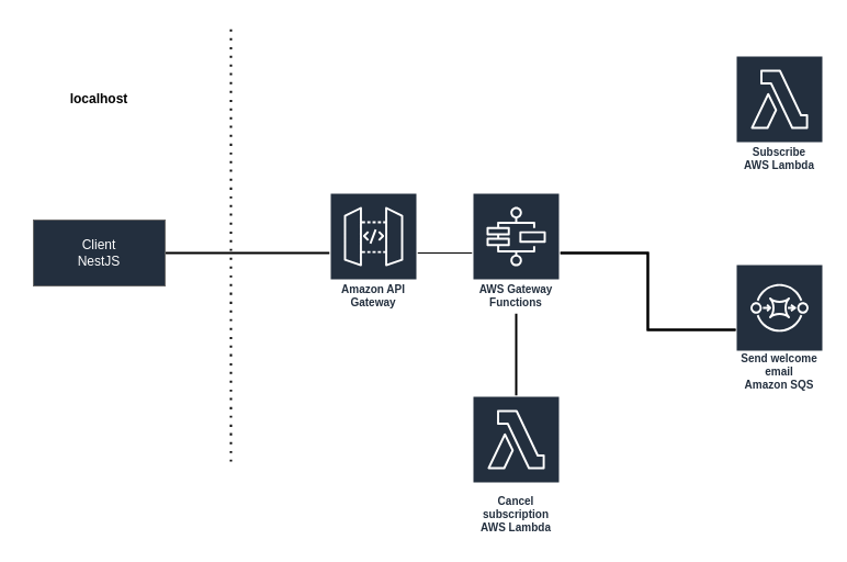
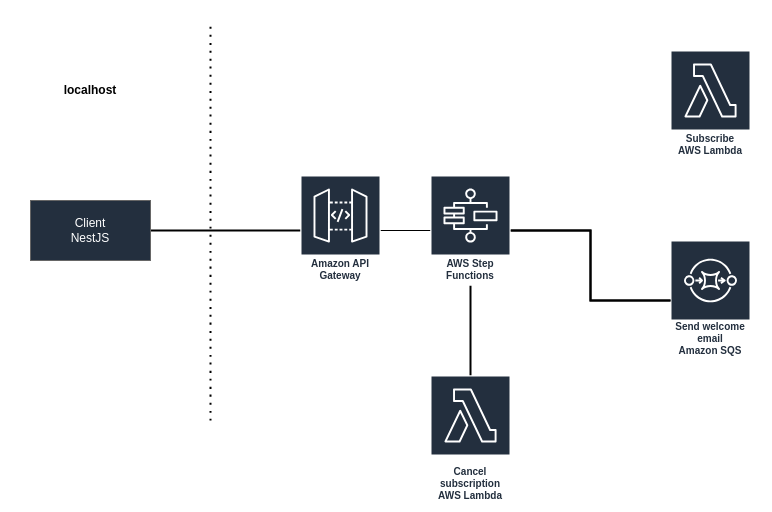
- <mxCell id="14" value="AWS Gateway Functions" style="outlineConnect=0;fontColor=#232F3E;gradientColor=none;strokeColor=#ffffff;fillColor=#232F3E;dashed=0;verticalLabelPosition=middle;verticalAlign=bottom;align=center;html=1;whiteSpace=wrap;fontSize=10;fontStyle=1;spacing=3;shape=mxgraph.aws4.productIcon;prIcon=mxgraph.aws4.step_functions;" vertex="1" parent="1"><mxGeometry x="430" y="175" width="80" height="110" as="geometry" /></mxCell>
+ <mxCell id="14" value="AWS Step Functions" style="outlineConnect=0;fontColor=#232F3E;gradientColor=none;strokeColor=#ffffff;fillColor=#232F3E;dashed=0;verticalLabelPosition=middle;verticalAlign=bottom;align=center;html=1;whiteSpace=wrap;fontSize=10;fontStyle=1;spacing=3;shape=mxgraph.aws4.productIcon;prIcon=mxgraph.aws4.step_functions;" vertex="1" parent="1"><mxGeometry x="430" y="175" width="80" height="110" as="geometry" /></mxCell>
- <mxCell id="9" value="Cancel subscription AWS Lambda" style="outlineConnect=0;fontColor=#232F3E;gradientColor=none;strokeColor=#ffffff;fillColor=#232F3E;dashed=0;verticalLabelPosition=middle;verticalAlign=bottom;align=center;html=1;whiteSpace=wrap;fontSize=10;fontStyle=1;spacing=3;shape=mxgraph.aws4.productIcon;prIcon=mxgraph.aws4.lambda;" vertex="1" parent="1"><mxGeometry x="430" y="360" width="80" height="130" as="geometry" /></mxCell>
+ <mxCell id="9" value="Cancel subscription AWS Lambda" style="outlineConnect=0;fontColor=#232F3E;gradientColor=none;strokeColor=#ffffff;fillColor=#232F3E;dashed=0;verticalLabelPosition=middle;verticalAlign=bottom;align=center;html=1;whiteSpace=wrap;fontSize=10;fontStyle=1;spacing=3;shape=mxgraph.aws4.productIcon;prIcon=mxgraph.aws4.lambda;" vertex="1" parent="1"><mxGeometry x="430" y="375" width="80" height="130" as="geometry" /></mxCell>
